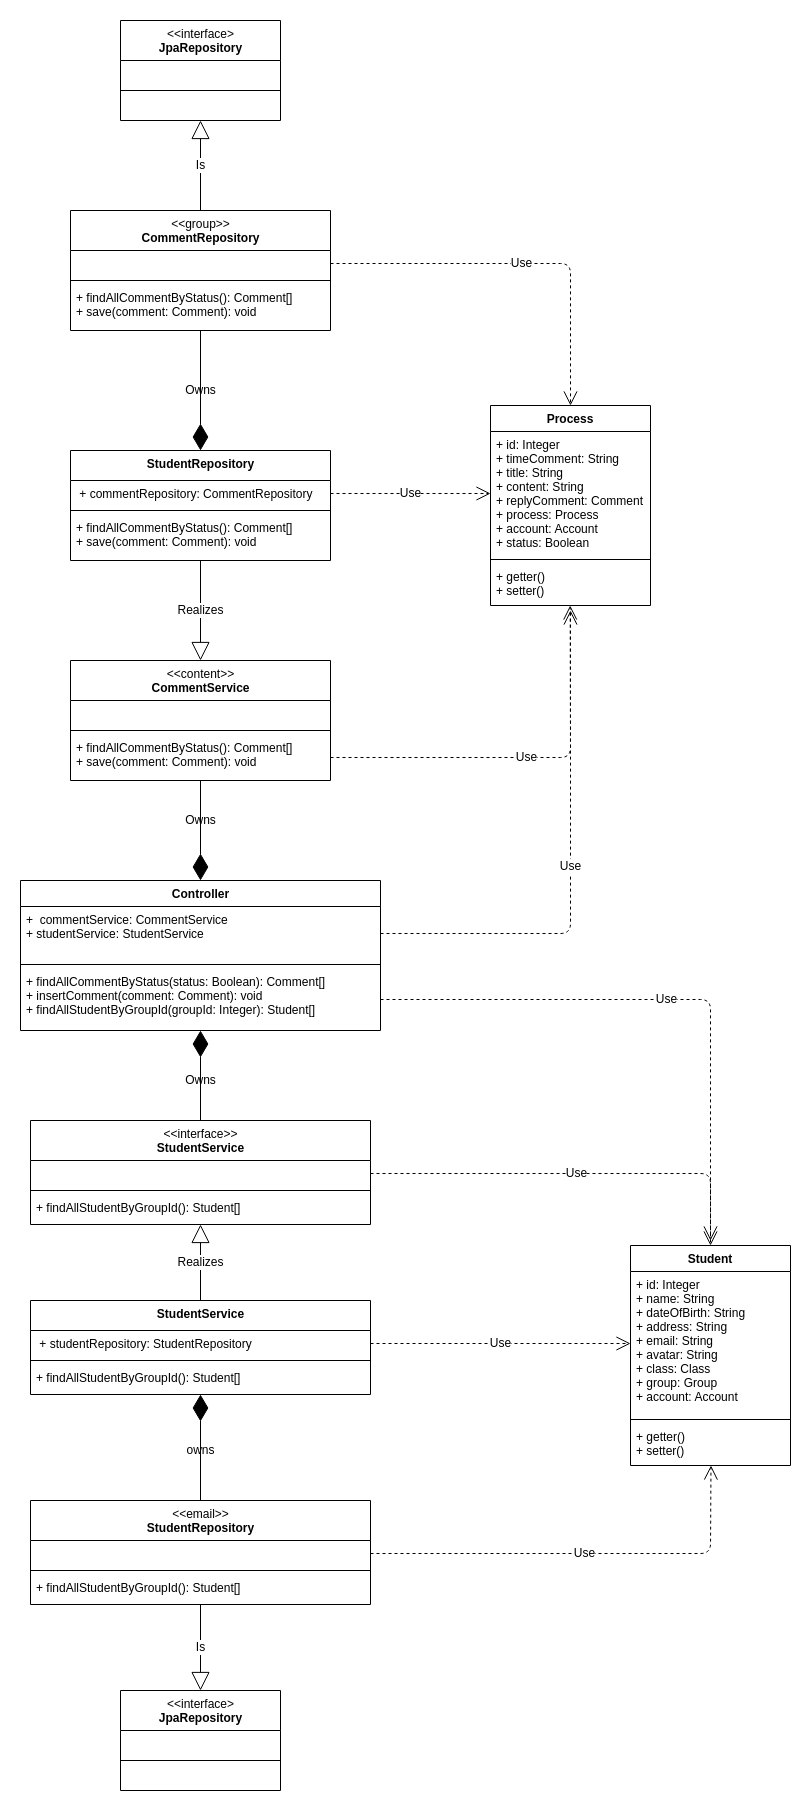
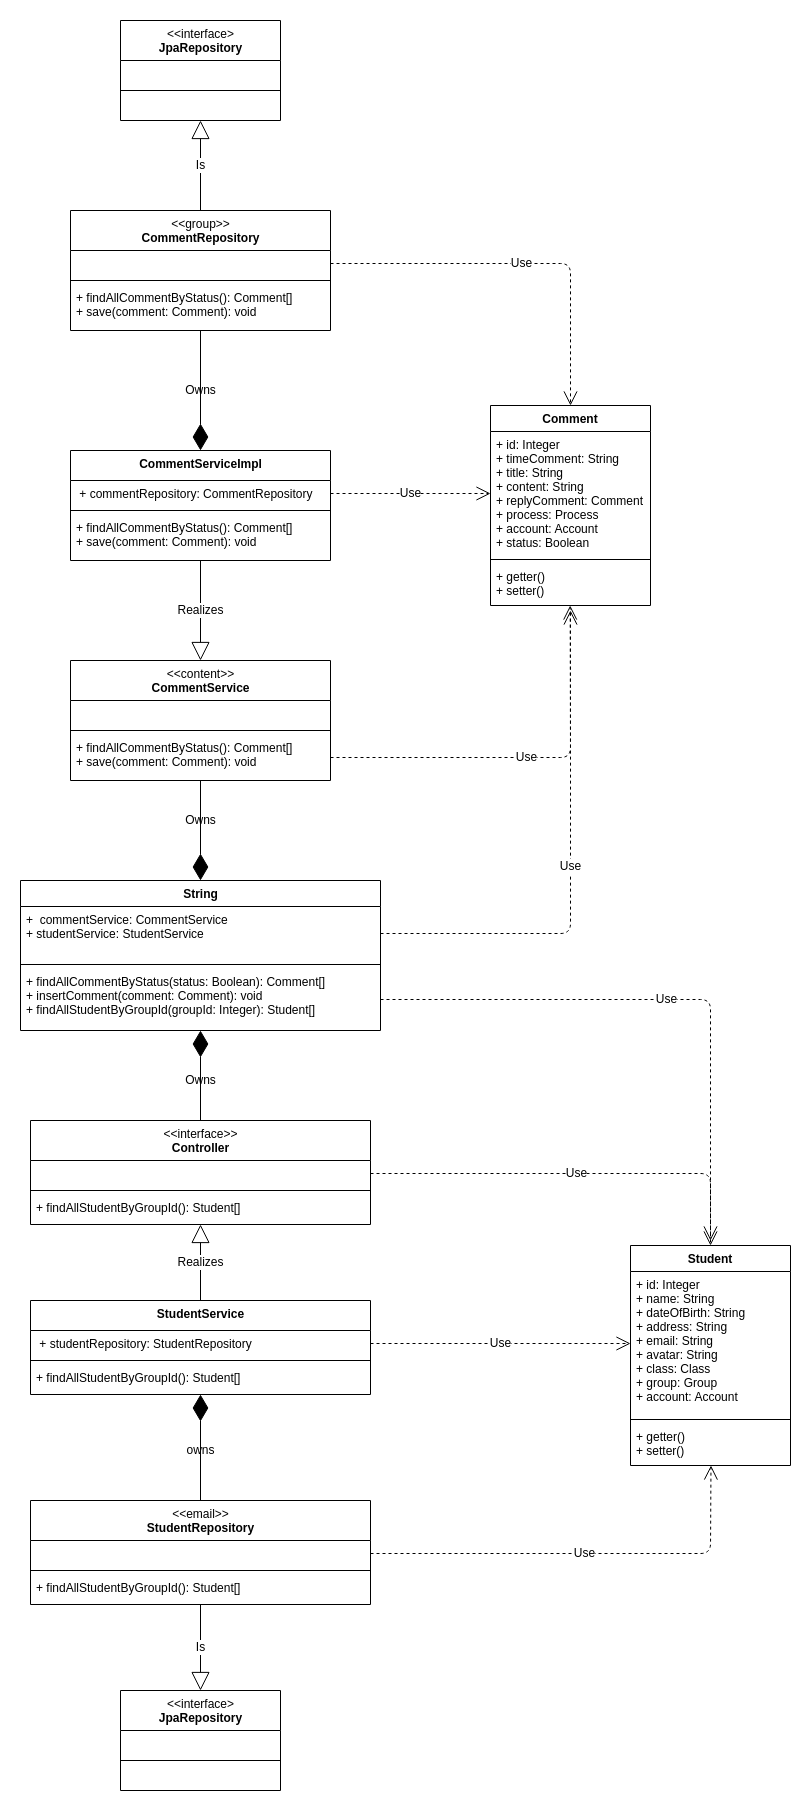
- <mxCell id="2" value="Process" style="swimlane;fontStyle=1;align=center;verticalAlign=top;childLayout=stackLayout;horizontal=1;startSize=26;horizontalStack=0;resizeParent=1;resizeParentMax=0;resizeLast=0;collapsible=1;marginBottom=0;fontSize=12;" vertex="1" parent="1"><mxGeometry x="490" y="405" width="160" height="200" as="geometry" /></mxCell>
+ <mxCell id="2" value="Comment" style="swimlane;fontStyle=1;align=center;verticalAlign=top;childLayout=stackLayout;horizontal=1;startSize=26;horizontalStack=0;resizeParent=1;resizeParentMax=0;resizeLast=0;collapsible=1;marginBottom=0;fontSize=12;" vertex="1" parent="1"><mxGeometry x="490" y="405" width="160" height="200" as="geometry" /></mxCell>
- <mxCell id="26" value="StudentRepository" style="swimlane;fontStyle=1;align=center;verticalAlign=top;childLayout=stackLayout;horizontal=1;startSize=30;horizontalStack=0;resizeParent=1;resizeParentMax=0;resizeLast=0;collapsible=1;marginBottom=0;html=1;fontSize=12;" vertex="1" parent="1"><mxGeometry x="70" y="450" width="260" height="110" as="geometry" /></mxCell>
+ <mxCell id="26" value="CommentServiceImpl" style="swimlane;fontStyle=1;align=center;verticalAlign=top;childLayout=stackLayout;horizontal=1;startSize=30;horizontalStack=0;resizeParent=1;resizeParentMax=0;resizeLast=0;collapsible=1;marginBottom=0;html=1;fontSize=12;" vertex="1" parent="1"><mxGeometry x="70" y="450" width="260" height="110" as="geometry" /></mxCell>
- <mxCell id="34" value="Controller" style="swimlane;fontStyle=1;align=center;verticalAlign=top;childLayout=stackLayout;horizontal=1;startSize=26;horizontalStack=0;resizeParent=1;resizeParentMax=0;resizeLast=0;collapsible=1;marginBottom=0;html=1;fontSize=12;" vertex="1" parent="1"><mxGeometry x="20" y="880" width="360" height="150" as="geometry" /></mxCell>
+ <mxCell id="34" value="String" style="swimlane;fontStyle=1;align=center;verticalAlign=top;childLayout=stackLayout;horizontal=1;startSize=26;horizontalStack=0;resizeParent=1;resizeParentMax=0;resizeLast=0;collapsible=1;marginBottom=0;html=1;fontSize=12;" vertex="1" parent="1"><mxGeometry x="20" y="880" width="360" height="150" as="geometry" /></mxCell>
- <mxCell id="14" value="&lt;span style=&quot;font-weight: normal; font-size: 12px;&quot;&gt;&amp;lt;&amp;lt;interface&amp;gt;&amp;gt;&lt;/span&gt;&lt;br style=&quot;font-size: 12px;&quot;&gt;StudentService" style="swimlane;fontStyle=1;align=center;verticalAlign=top;childLayout=stackLayout;horizontal=1;startSize=40;horizontalStack=0;resizeParent=1;resizeParentMax=0;resizeLast=0;collapsible=1;marginBottom=0;html=1;fontSize=12;" vertex="1" parent="1"><mxGeometry x="30" y="1120" width="340" height="104" as="geometry" /></mxCell>
+ <mxCell id="14" value="&lt;span style=&quot;font-weight: normal; font-size: 12px;&quot;&gt;&amp;lt;&amp;lt;interface&amp;gt;&amp;gt;&lt;/span&gt;&lt;br style=&quot;font-size: 12px;&quot;&gt;Controller" style="swimlane;fontStyle=1;align=center;verticalAlign=top;childLayout=stackLayout;horizontal=1;startSize=40;horizontalStack=0;resizeParent=1;resizeParentMax=0;resizeLast=0;collapsible=1;marginBottom=0;html=1;fontSize=12;" vertex="1" parent="1"><mxGeometry x="30" y="1120" width="340" height="104" as="geometry" /></mxCell>
